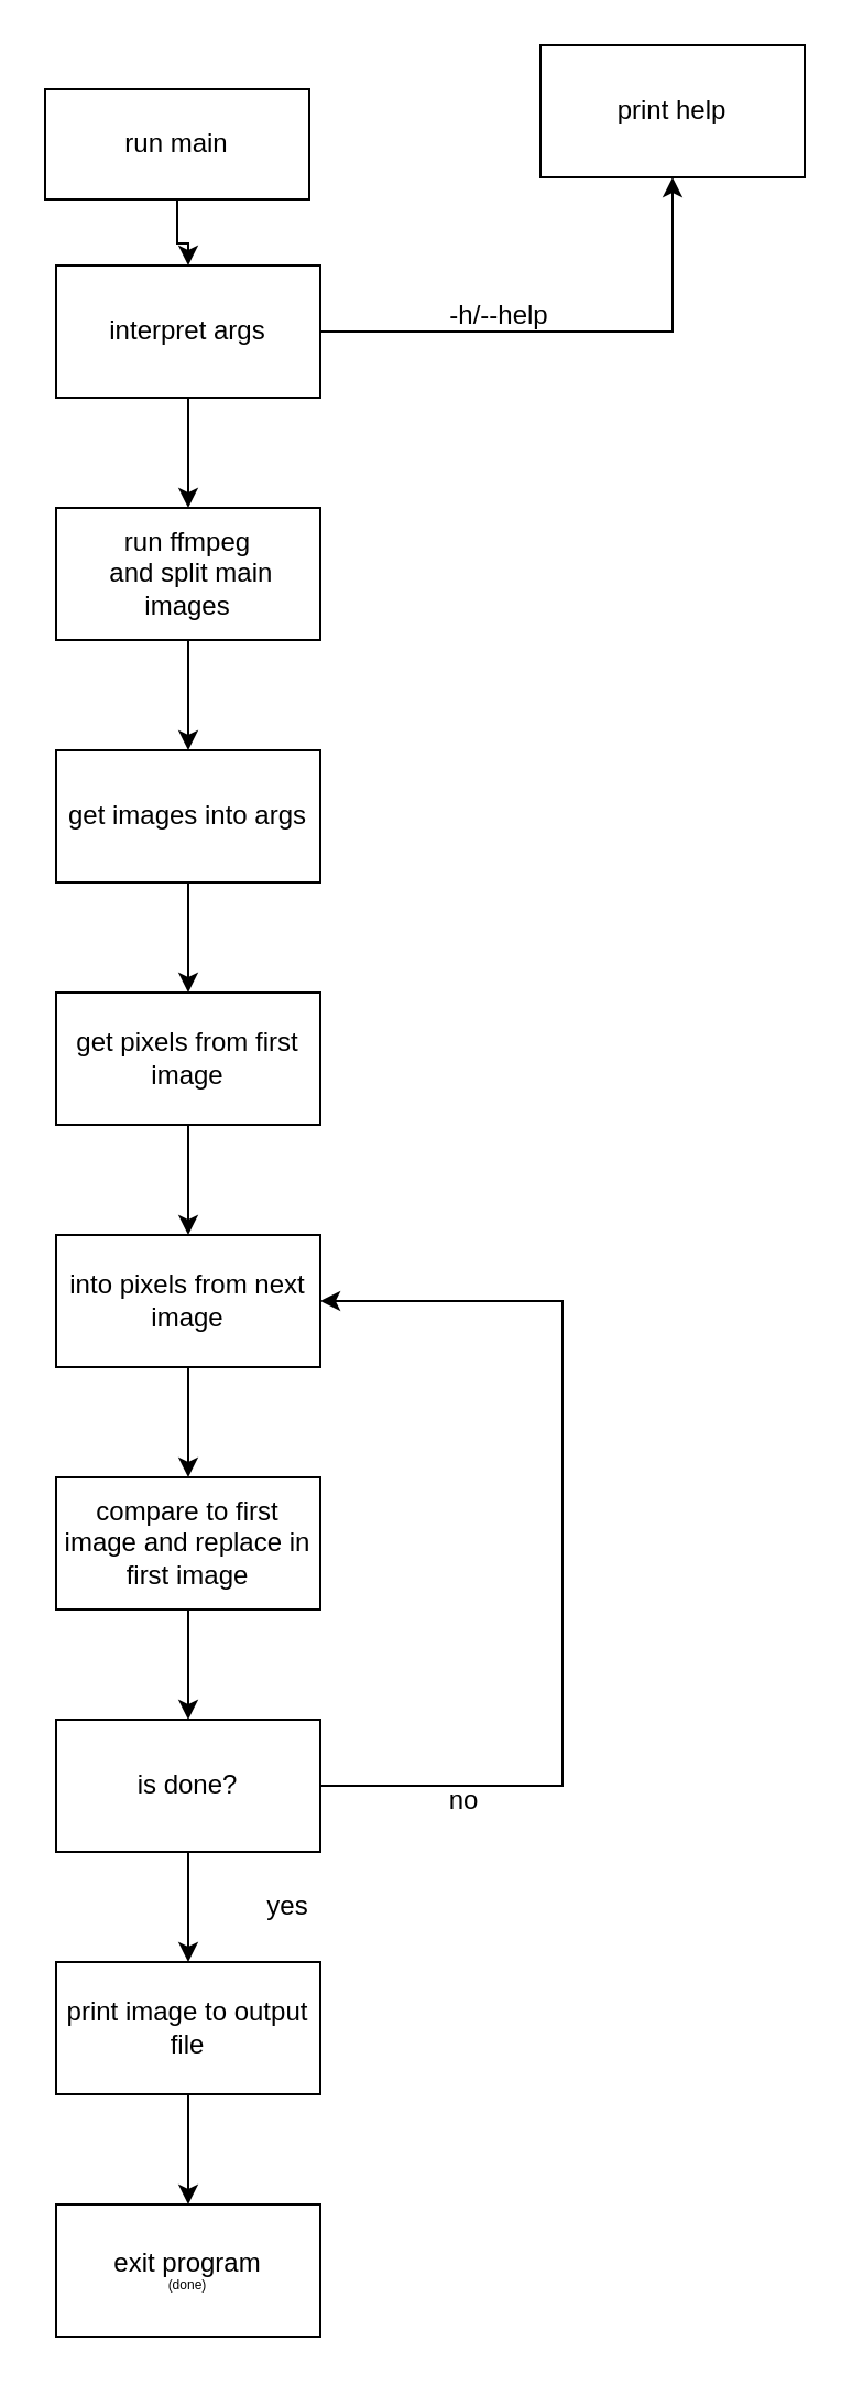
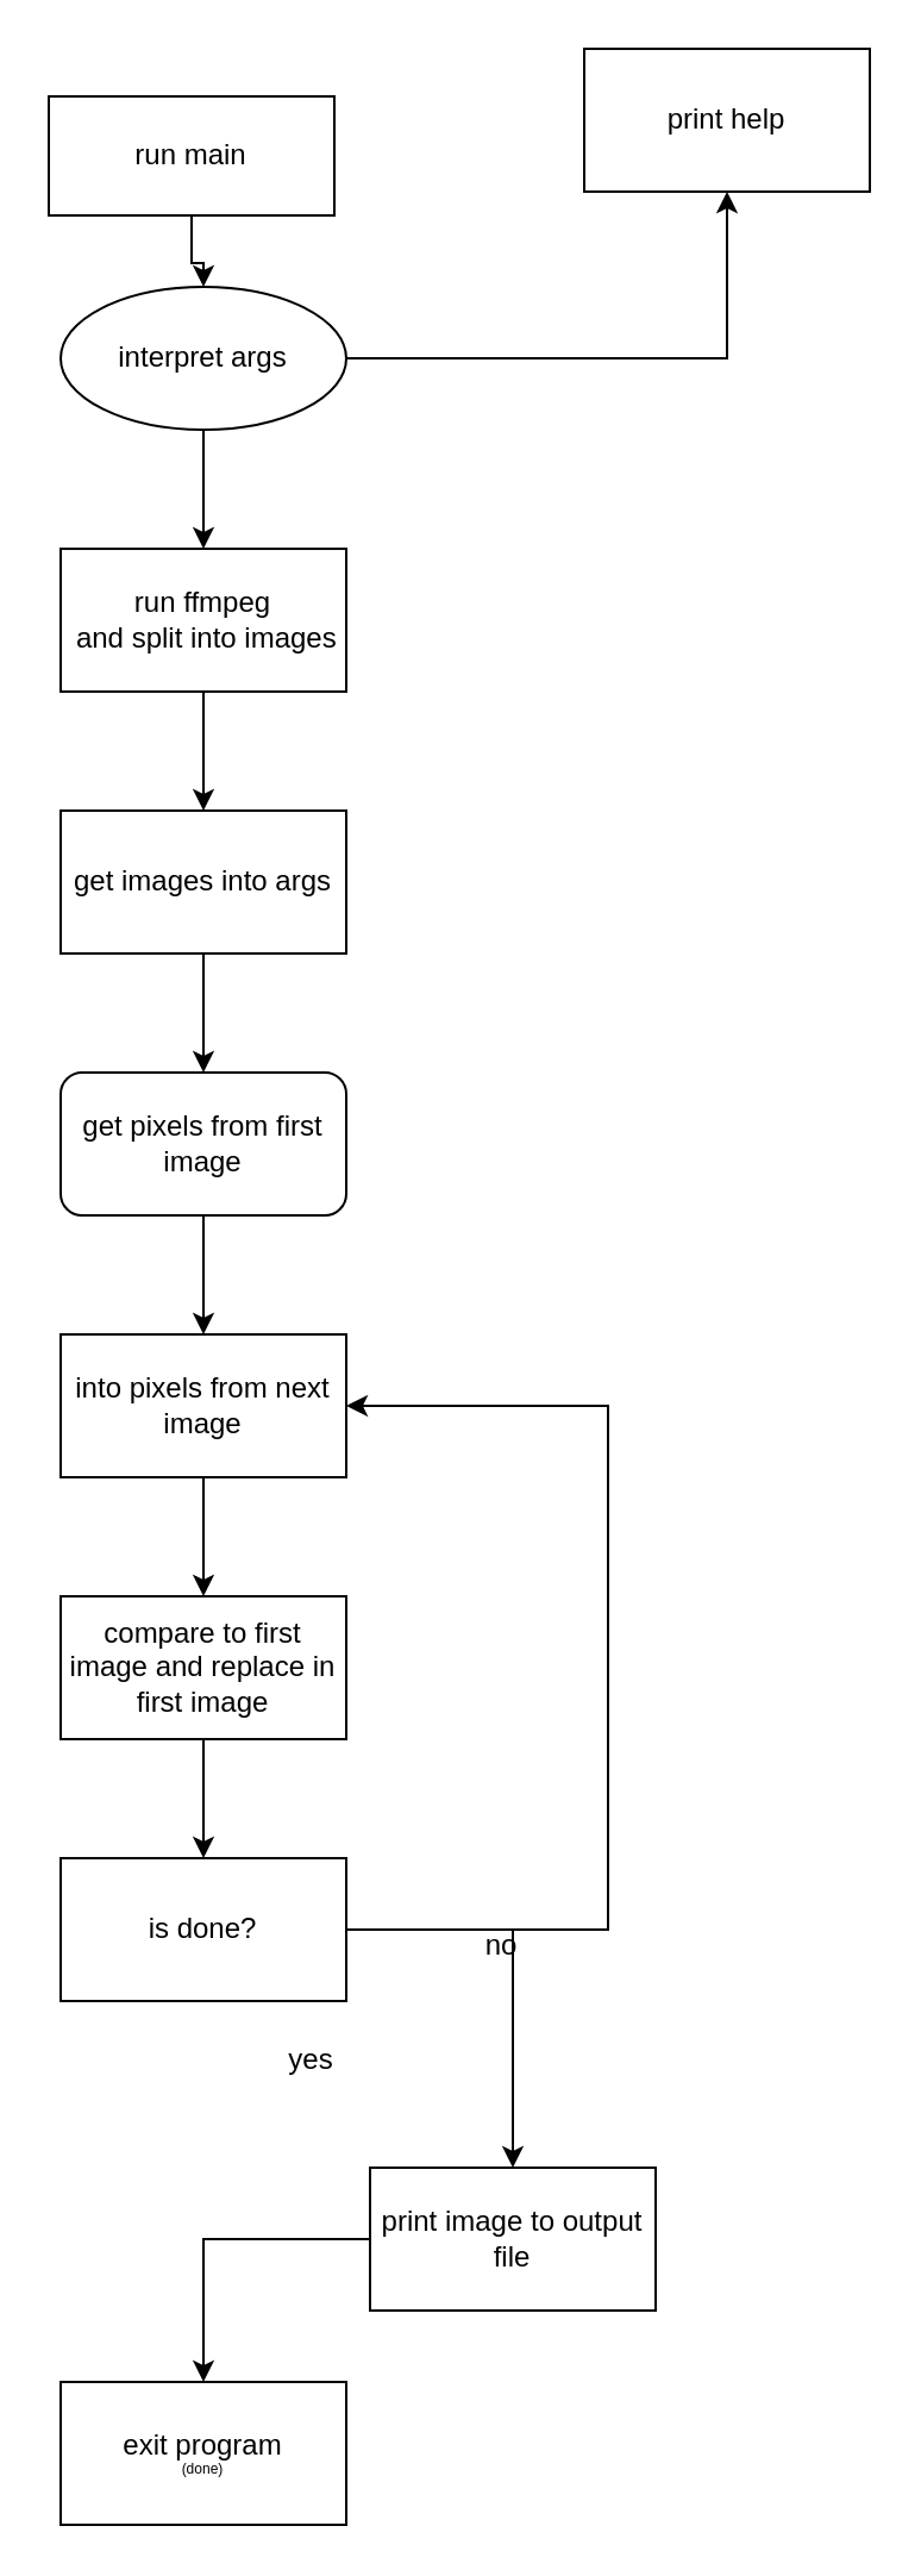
- <mxCell id="12" value="&lt;div&gt;-h/--help&lt;/div&gt;" style="text;html=1;align=center;verticalAlign=middle;resizable=0;points=[];autosize=1;" vertex="1" parent="1"><mxGeometry x="196" y="133" width="60" height="20" as="geometry" /></mxCell>
- <mxCell id="6" value="interpret args" style="rounded=0;whiteSpace=wrap;html=1;" vertex="1" parent="1"><mxGeometry x="25" y="120" width="120" height="60" as="geometry" /></mxCell>
+ <mxCell id="6" value="interpret args" style="ellipse;whiteSpace=wrap;html=1;" vertex="1" parent="1"><mxGeometry x="25" y="120" width="120" height="60" as="geometry" /></mxCell>
- <mxCell id="8" value="&lt;div&gt;run ffmpeg&lt;/div&gt;&amp;nbsp;and split main images" style="rounded=0;whiteSpace=wrap;html=1;" vertex="1" parent="1"><mxGeometry x="25" y="230" width="120" height="60" as="geometry" /></mxCell>
+ <mxCell id="8" value="&lt;div&gt;run ffmpeg&lt;/div&gt;&amp;nbsp;and split into images" style="rounded=0;whiteSpace=wrap;html=1;" vertex="1" parent="1"><mxGeometry x="25" y="230" width="120" height="60" as="geometry" /></mxCell>
- <mxCell id="14" value="&lt;div&gt;get pixels from first image&lt;/div&gt;" style="rounded=0;whiteSpace=wrap;html=1;" vertex="1" parent="1"><mxGeometry x="25" y="450" width="120" height="60" as="geometry" /></mxCell>
+ <mxCell id="14" value="&lt;div&gt;get pixels from first image&lt;/div&gt;" style="whiteSpace=wrap;html=1;rounded=1;" vertex="1" parent="1"><mxGeometry x="25" y="450" width="120" height="60" as="geometry" /></mxCell>
- <mxCell id="24" value="print image to output file" style="rounded=0;whiteSpace=wrap;html=1;" vertex="1" parent="1"><mxGeometry x="25" y="890" width="120" height="60" as="geometry" /></mxCell>
+ <mxCell id="24" value="print image to output file" style="rounded=0;whiteSpace=wrap;html=1;" vertex="1" parent="1"><mxGeometry x="155" y="910" width="120" height="60" as="geometry" /></mxCell>
